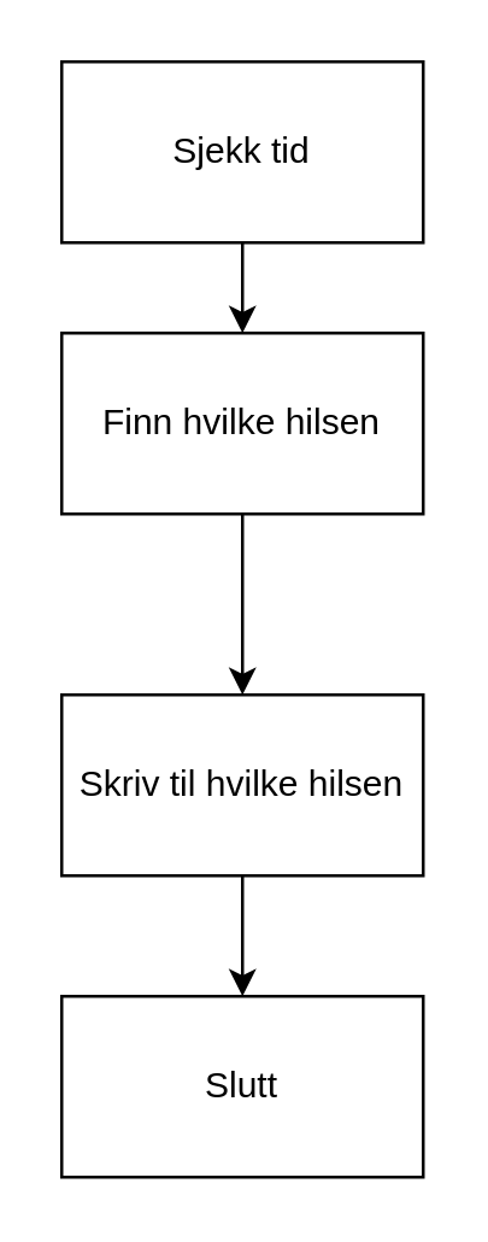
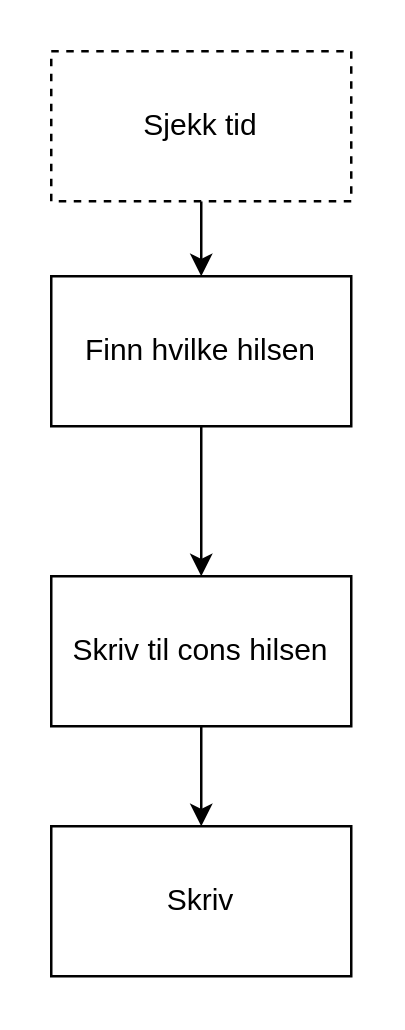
- <mxCell id="3" value="Sjekk tid" style="rounded=0;whiteSpace=wrap;html=1;" vertex="1" parent="1"><mxGeometry x="20" y="20" width="120" height="60" as="geometry" /></mxCell>
+ <mxCell id="3" value="Sjekk tid" style="rounded=0;whiteSpace=wrap;html=1;dashed=1;" vertex="1" parent="1"><mxGeometry x="20" y="20" width="120" height="60" as="geometry" /></mxCell>
- <mxCell id="8" value="Skriv til hvilke hilsen" style="rounded=0;whiteSpace=wrap;html=1;" vertex="1" parent="1"><mxGeometry x="20" y="230" width="120" height="60" as="geometry" /></mxCell>
+ <mxCell id="8" value="Skriv til cons hilsen" style="rounded=0;whiteSpace=wrap;html=1;" vertex="1" parent="1"><mxGeometry x="20" y="230" width="120" height="60" as="geometry" /></mxCell>
- <mxCell id="4" value="Slutt" style="rounded=0;whiteSpace=wrap;html=1;" vertex="1" parent="1"><mxGeometry x="20" y="330" width="120" height="60" as="geometry" /></mxCell>
+ <mxCell id="4" value="Skriv" style="rounded=0;whiteSpace=wrap;html=1;" vertex="1" parent="1"><mxGeometry x="20" y="330" width="120" height="60" as="geometry" /></mxCell>
